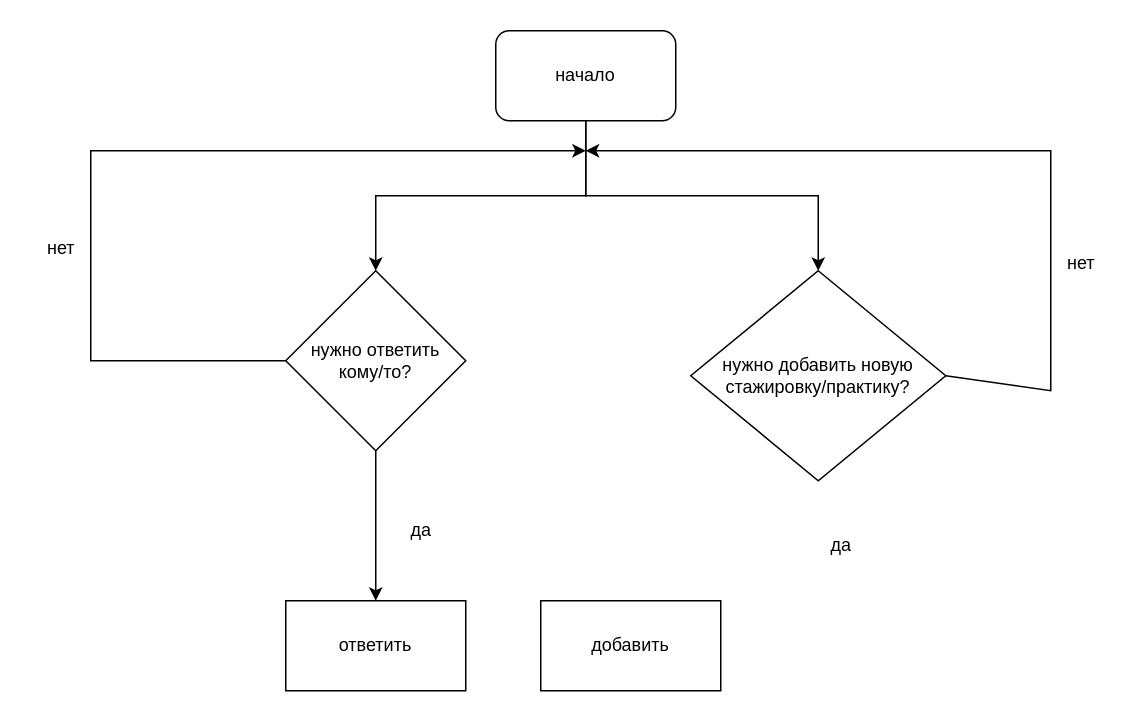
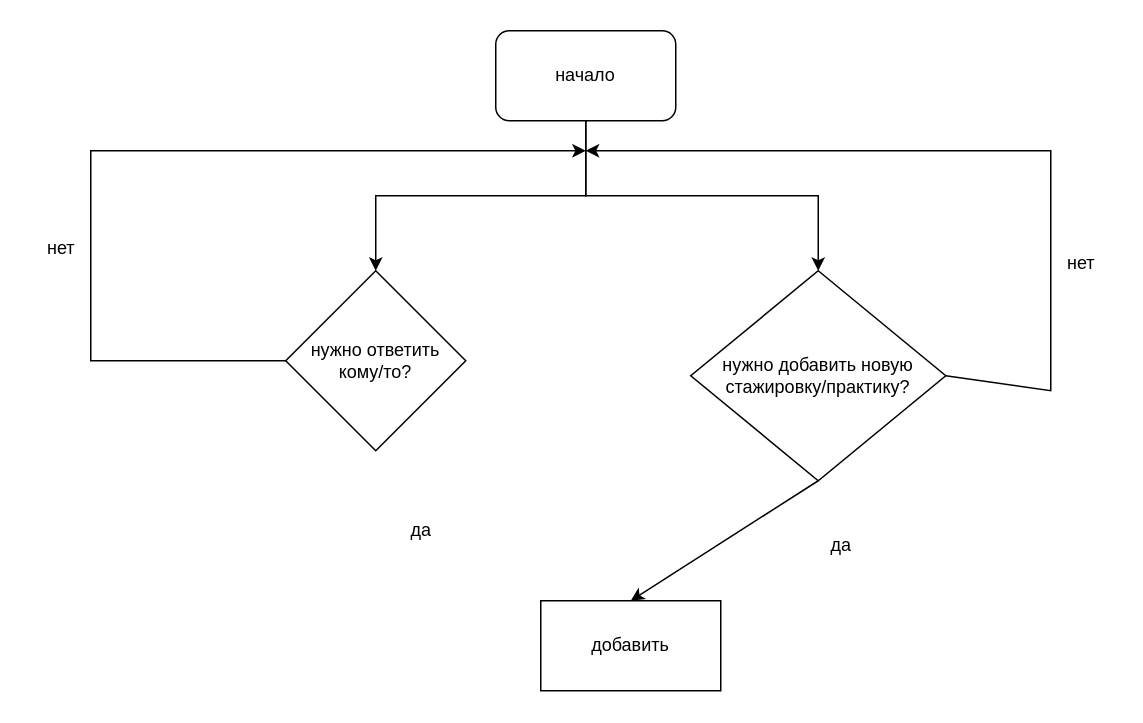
- <mxCell id="10" value="" style="endArrow=classic;html=1;rounded=0;exitX=0.5;exitY=1;exitDx=0;exitDy=0;entryX=0.5;entryY=0;entryDx=0;entryDy=0;" edge="1" parent="1" source="7" target="9"><mxGeometry width="50" height="50" relative="1" as="geometry"><mxPoint x="380" y="320" as="sourcePoint" /><mxPoint x="430" y="270" as="targetPoint" /></mxGeometry></mxCell>
+ <mxCell id="15" value="" style="endArrow=classic;html=1;rounded=0;exitX=0.5;exitY=1;exitDx=0;exitDy=0;entryX=0.5;entryY=0;entryDx=0;entryDy=0;" edge="1" parent="1" source="6" target="14"><mxGeometry width="50" height="50" relative="1" as="geometry"><mxPoint x="630" y="380" as="sourcePoint" /><mxPoint x="680" y="330" as="targetPoint" /></mxGeometry></mxCell>
- <mxCell id="9" value="ответить" style="rounded=0;whiteSpace=wrap;html=1;" vertex="1" parent="1"><mxGeometry x="190" y="400" width="120" height="60" as="geometry" /></mxCell>
